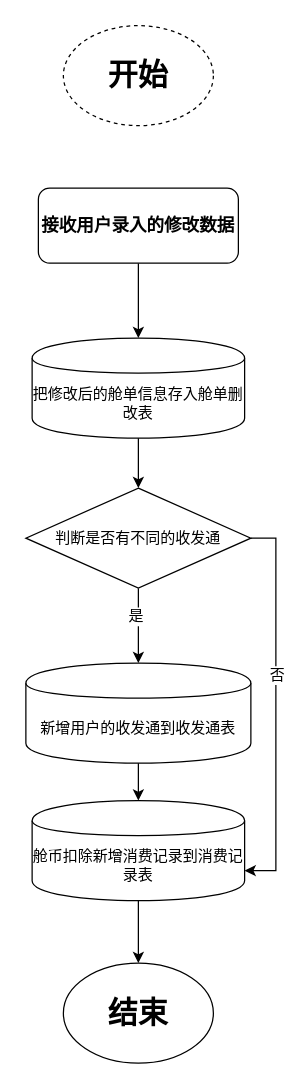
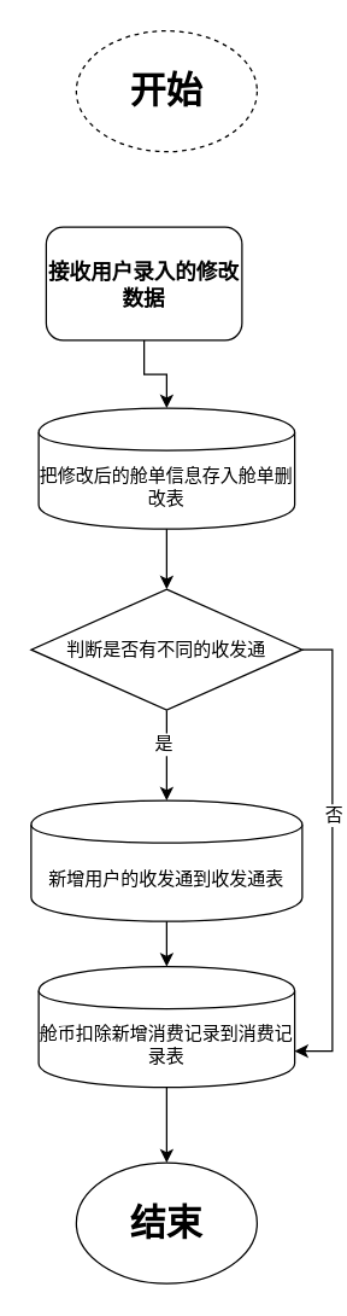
- <mxCell id="4" value="&lt;h3&gt;接收用户录入的修改数据&lt;/h3&gt;" style="rounded=1;whiteSpace=wrap;html=1;" vertex="1" parent="1"><mxGeometry x="30" y="150" width="160" height="60" as="geometry" /></mxCell>
+ <mxCell id="4" value="&lt;h3&gt;接收用户录入的修改数据&lt;/h3&gt;" style="rounded=1;whiteSpace=wrap;html=1;" vertex="1" parent="1"><mxGeometry x="30" y="150" width="130" height="75" as="geometry" /></mxCell>
